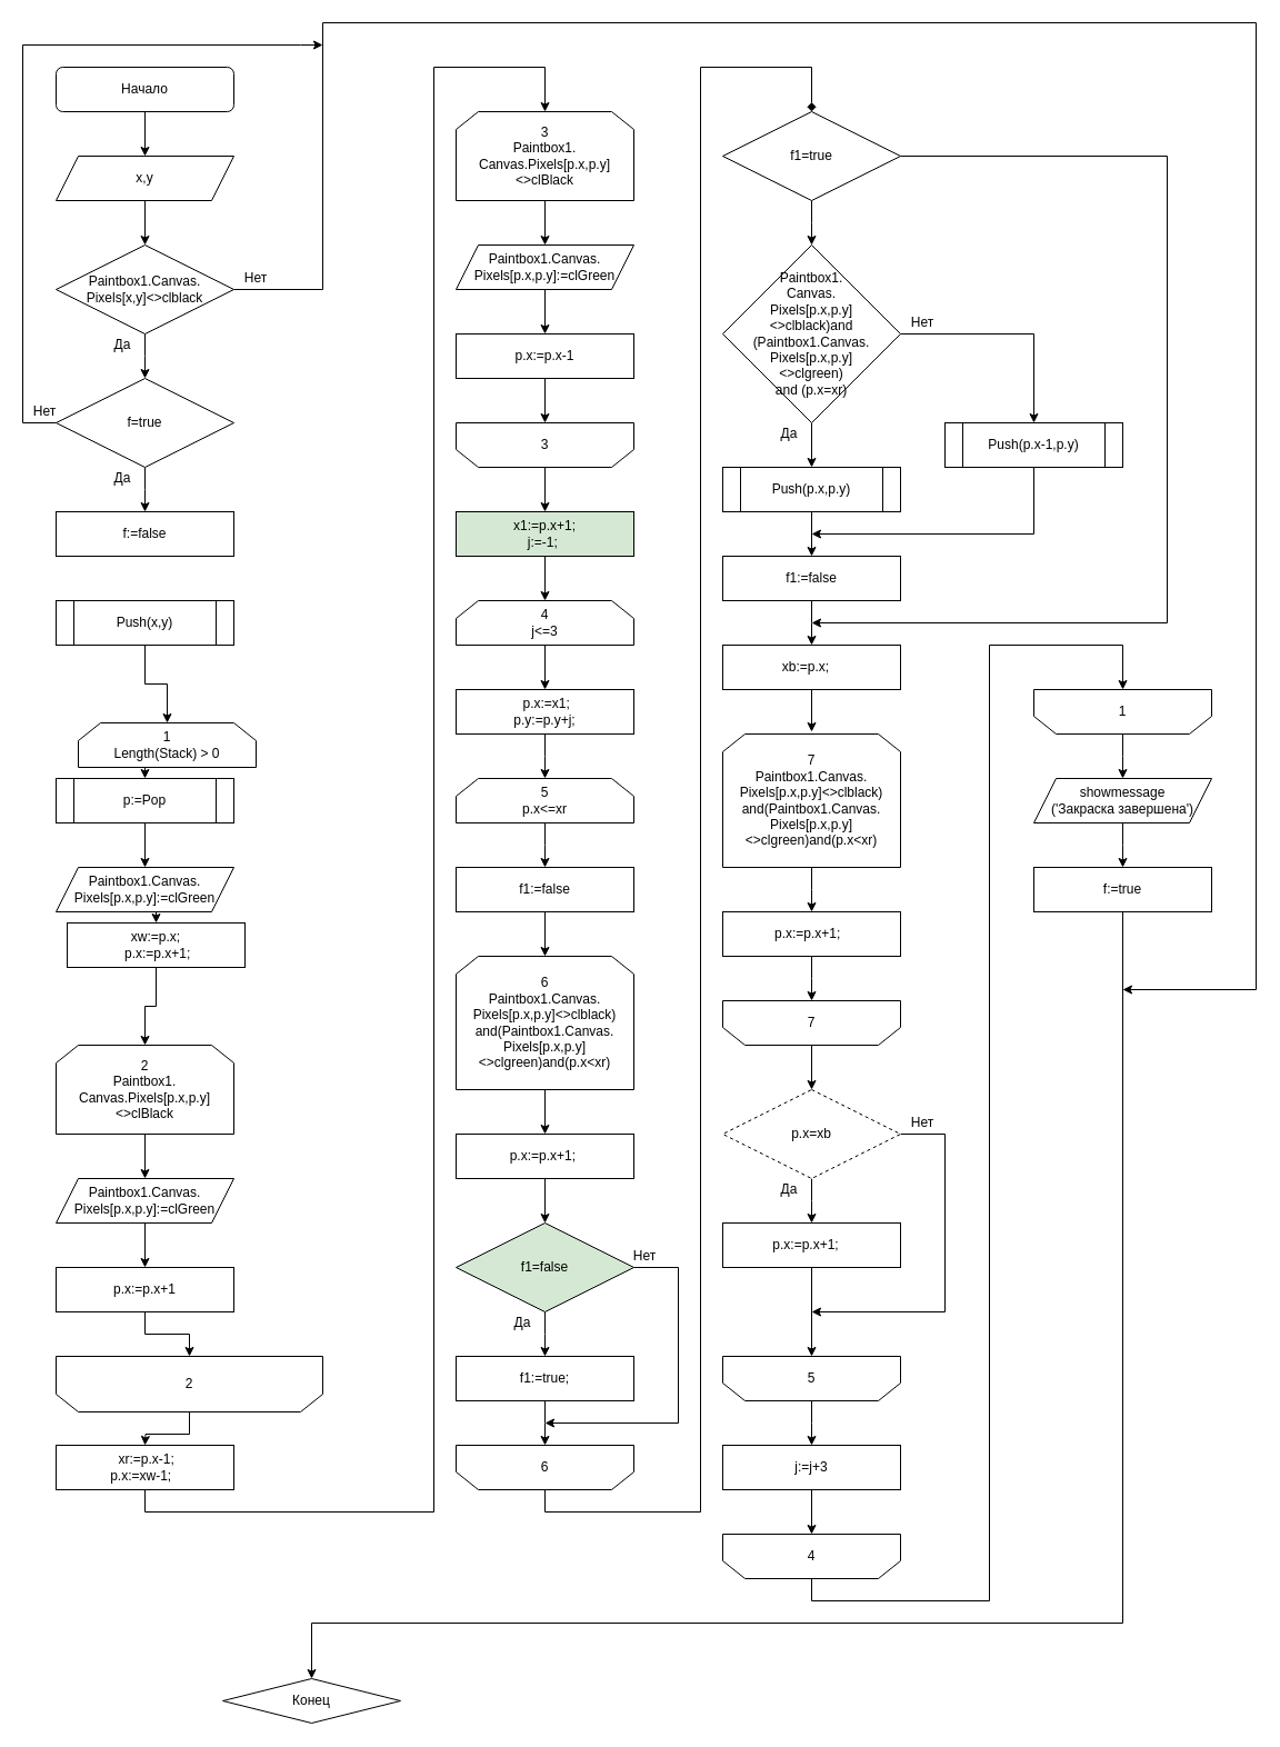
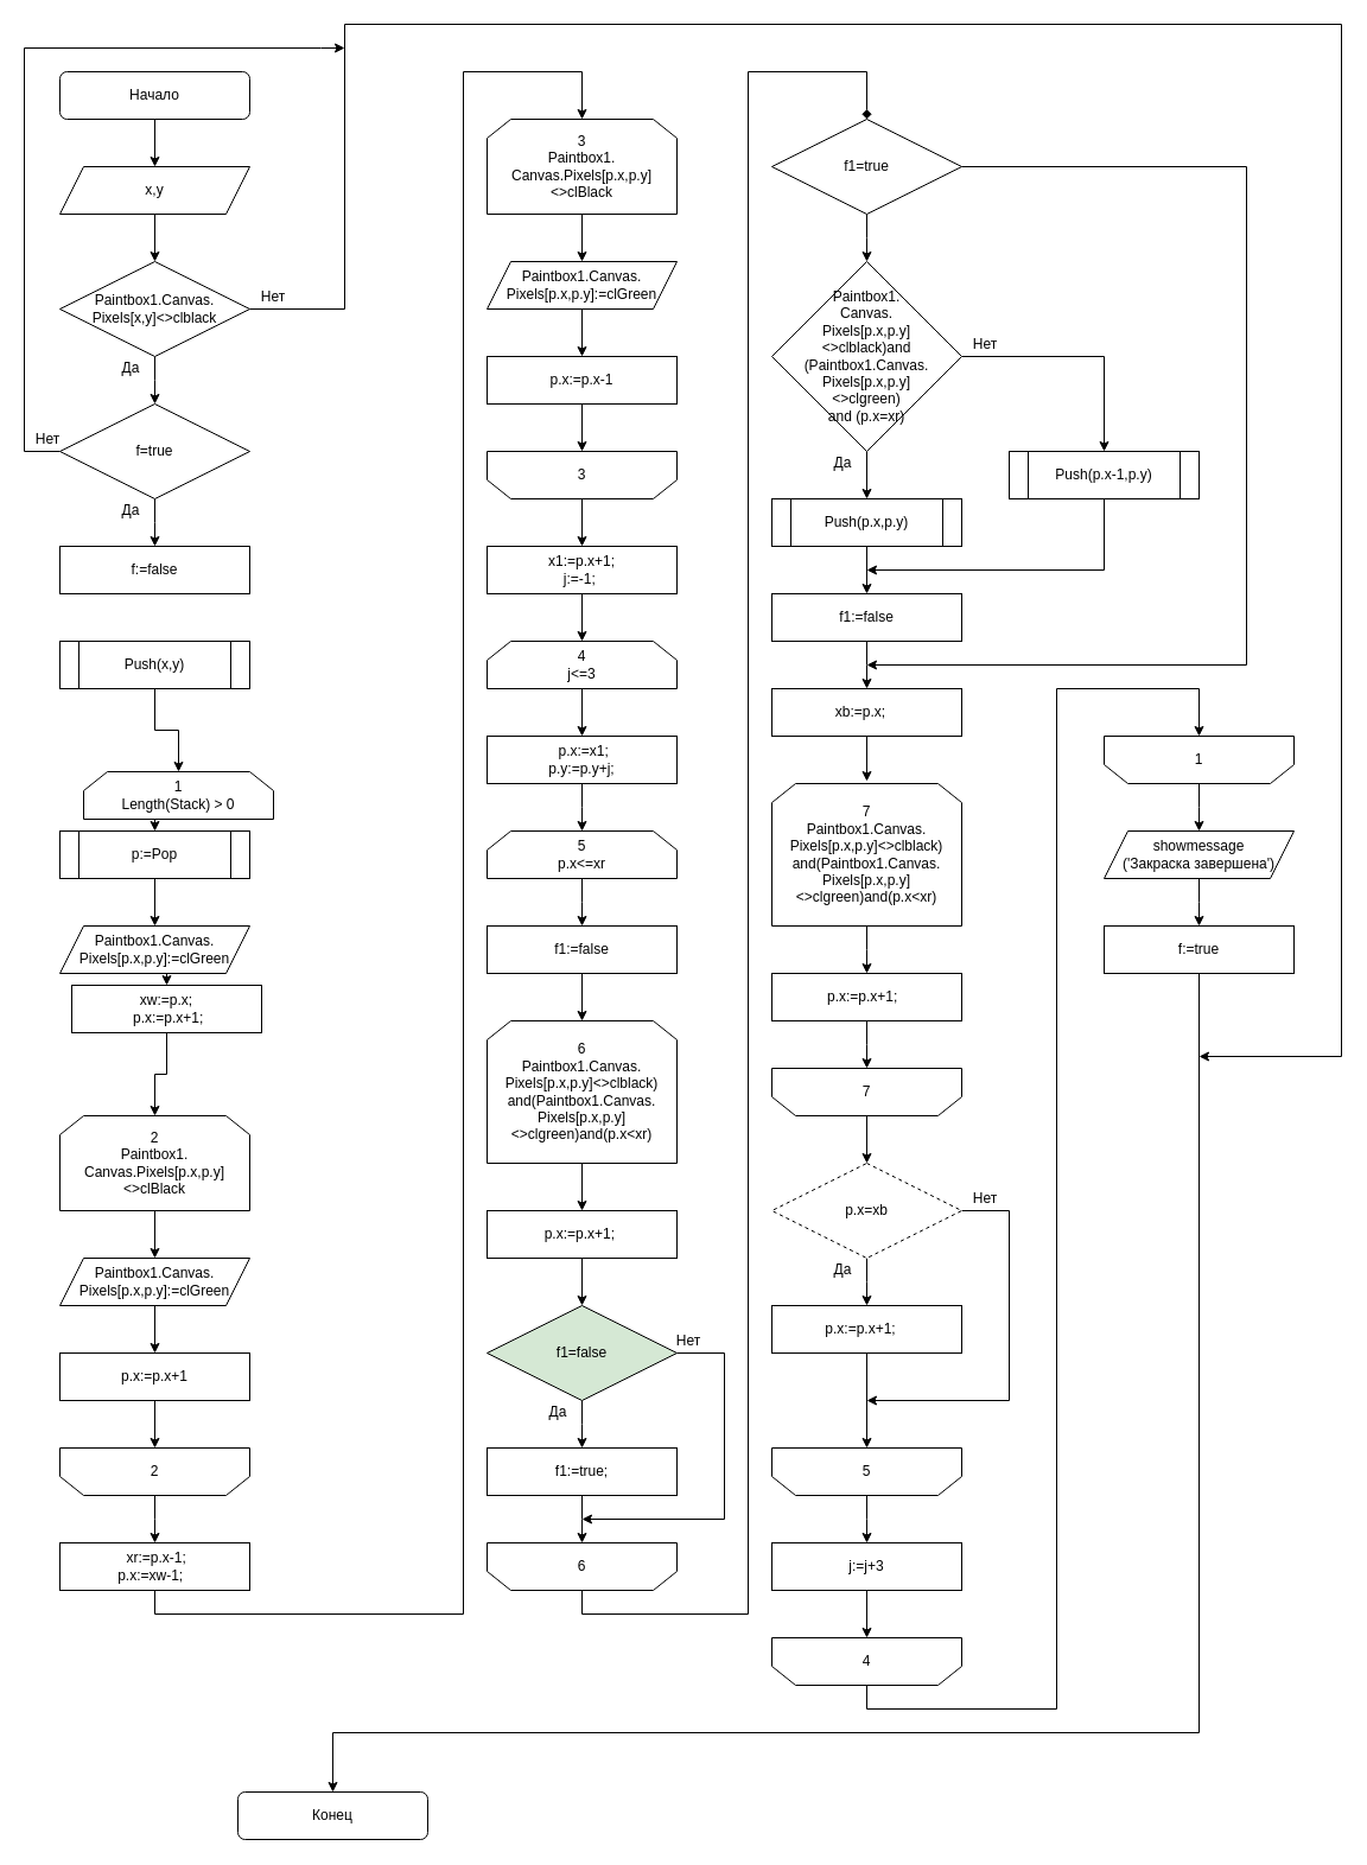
- <mxCell id="46" value="&lt;div&gt;x1:=p.x+1;&lt;/div&gt;&lt;div&gt;&amp;nbsp; j:=-1;&amp;nbsp; &amp;nbsp;&lt;/div&gt;" style="rounded=0;whiteSpace=wrap;html=1;fillColor=#d5e8d4;" parent="1" vertex="1"><mxGeometry x="410" y="460" width="160" height="40" as="geometry" /></mxCell>
+ <mxCell id="46" value="&lt;div&gt;x1:=p.x+1;&lt;/div&gt;&lt;div&gt;&amp;nbsp; j:=-1;&amp;nbsp; &amp;nbsp;&lt;/div&gt;" style="rounded=0;whiteSpace=wrap;html=1;" parent="1" vertex="1"><mxGeometry x="410" y="460" width="160" height="40" as="geometry" /></mxCell>
- <mxCell id="34" value="2" style="shape=loopLimit;whiteSpace=wrap;html=1;flipH=1;flipV=1;" parent="1" vertex="1"><mxGeometry x="50" y="1220" width="240" height="50" as="geometry" /></mxCell>
+ <mxCell id="34" value="2" style="shape=loopLimit;whiteSpace=wrap;html=1;flipH=1;flipV=1;" parent="1" vertex="1"><mxGeometry x="50" y="1220" width="160" height="40" as="geometry" /></mxCell>
- <mxCell id="15" value="Конец" style="rhombus;whiteSpace=wrap;html=1;" parent="1" vertex="1"><mxGeometry x="200" y="1510" width="160" height="40" as="geometry" /></mxCell>
+ <mxCell id="15" value="Конец" style="rounded=1;whiteSpace=wrap;html=1;" parent="1" vertex="1"><mxGeometry x="200" y="1510" width="160" height="40" as="geometry" /></mxCell>
